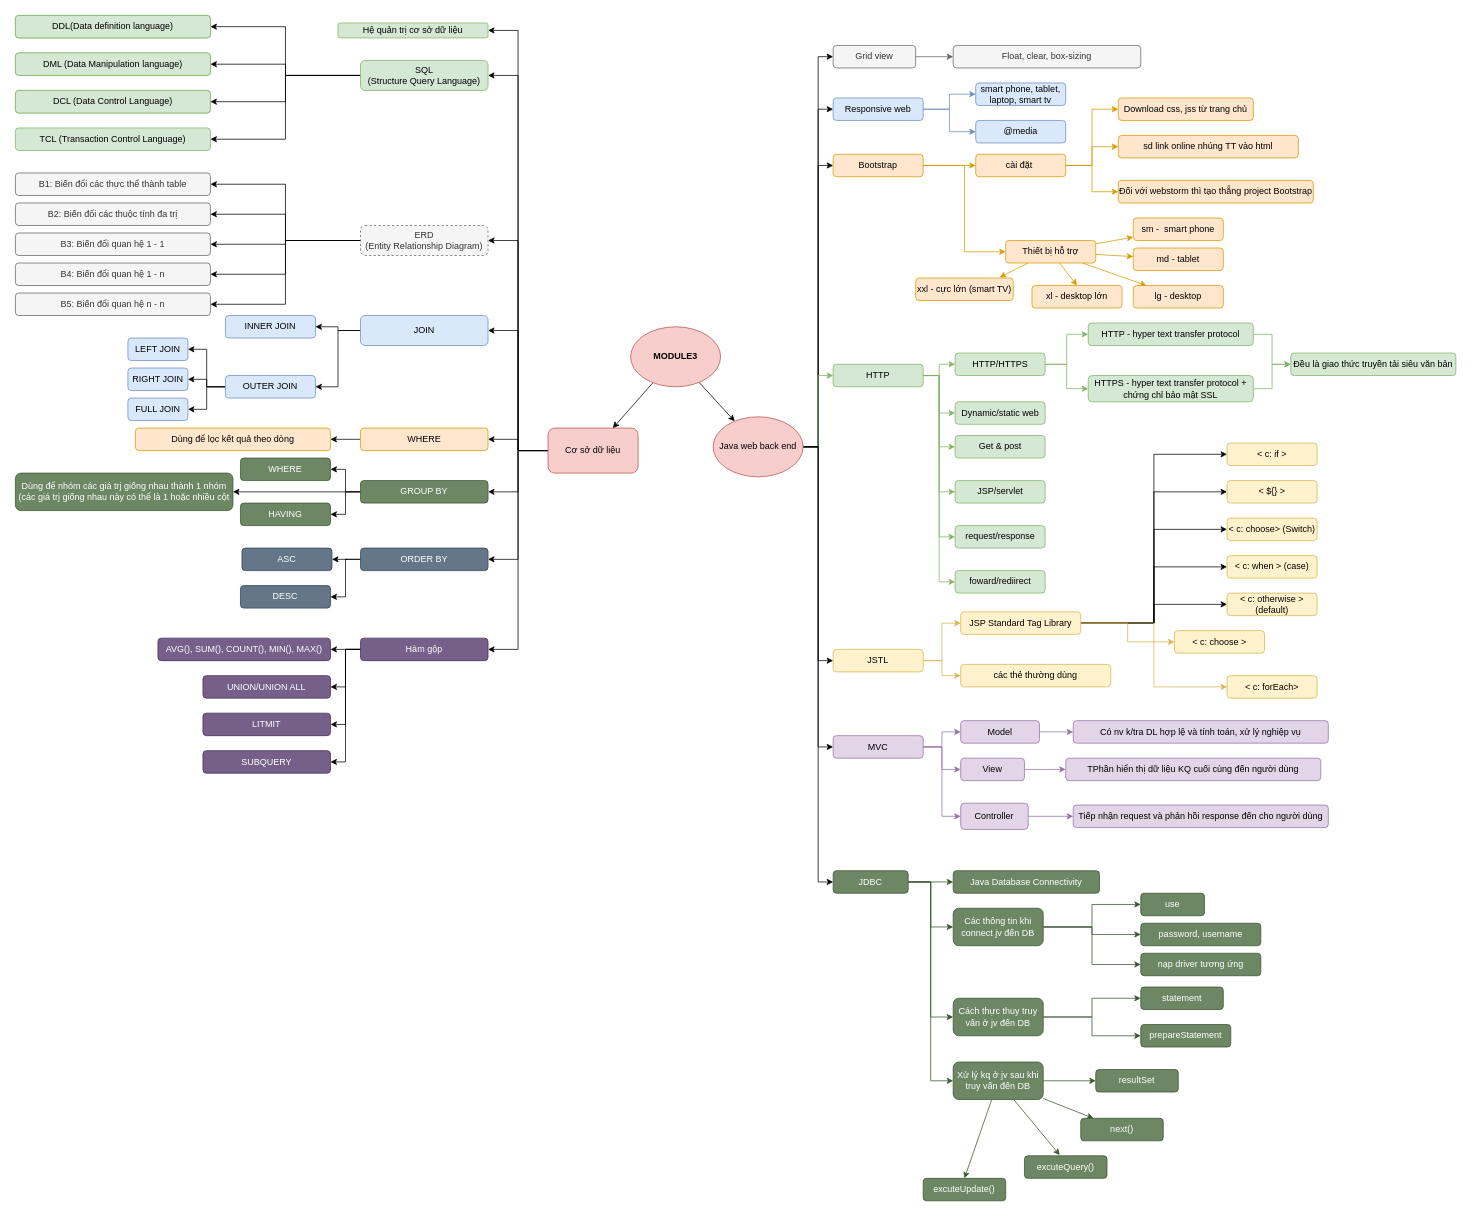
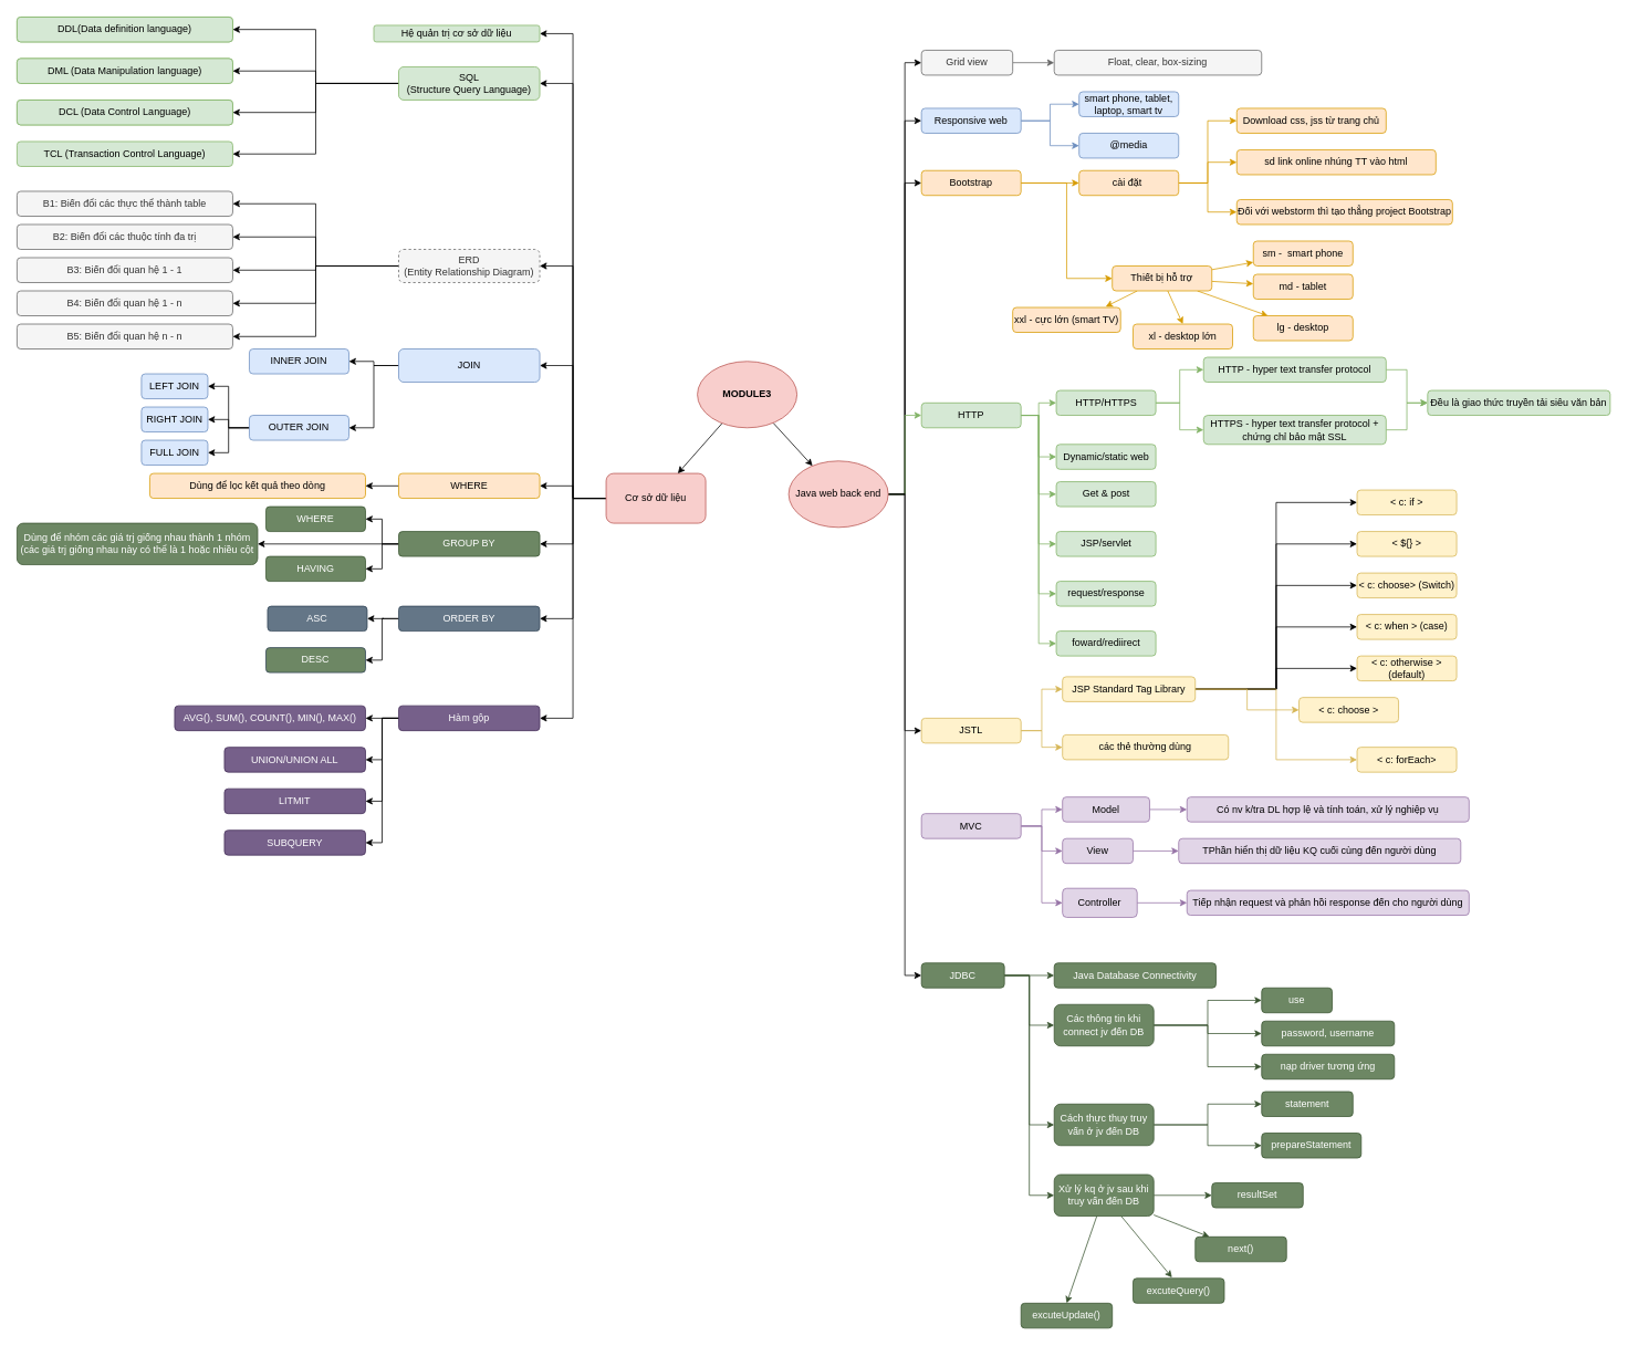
- <mxCell id="37" value="xl - desktop lớn" style="rounded=1;whiteSpace=wrap;html=1;fillColor=#ffe6cc;strokeColor=#d79b00;" parent="1" vertex="1"><mxGeometry x="1375" y="380" width="120" height="30" as="geometry" /></mxCell>
+ <mxCell id="37" value="xl - desktop lớn" style="rounded=1;whiteSpace=wrap;html=1;fillColor=#ffe6cc;strokeColor=#d79b00;" parent="1" vertex="1"><mxGeometry x="1365" y="390" width="120" height="30" as="geometry" /></mxCell>
- <mxCell id="153" value="DESC" style="rounded=1;whiteSpace=wrap;html=1;fillColor=#647687;fontColor=#ffffff;strokeColor=#314354;" vertex="1" parent="1"><mxGeometry x="320" y="780" width="120" height="30" as="geometry" /></mxCell>
+ <mxCell id="153" value="DESC" style="rounded=1;whiteSpace=wrap;html=1;fillColor=#6d8764;fontColor=#ffffff;strokeColor=#314354;" vertex="1" parent="1"><mxGeometry x="320" y="780" width="120" height="30" as="geometry" /></mxCell>
- <mxCell id="7" style="edgeStyle=orthogonalEdgeStyle;rounded=0;orthogonalLoop=1;jettySize=auto;html=1;entryX=0;entryY=0.5;entryDx=0;entryDy=0;" parent="1" source="9" target="80" edge="1"><mxGeometry relative="1" as="geometry" /></mxCell>
